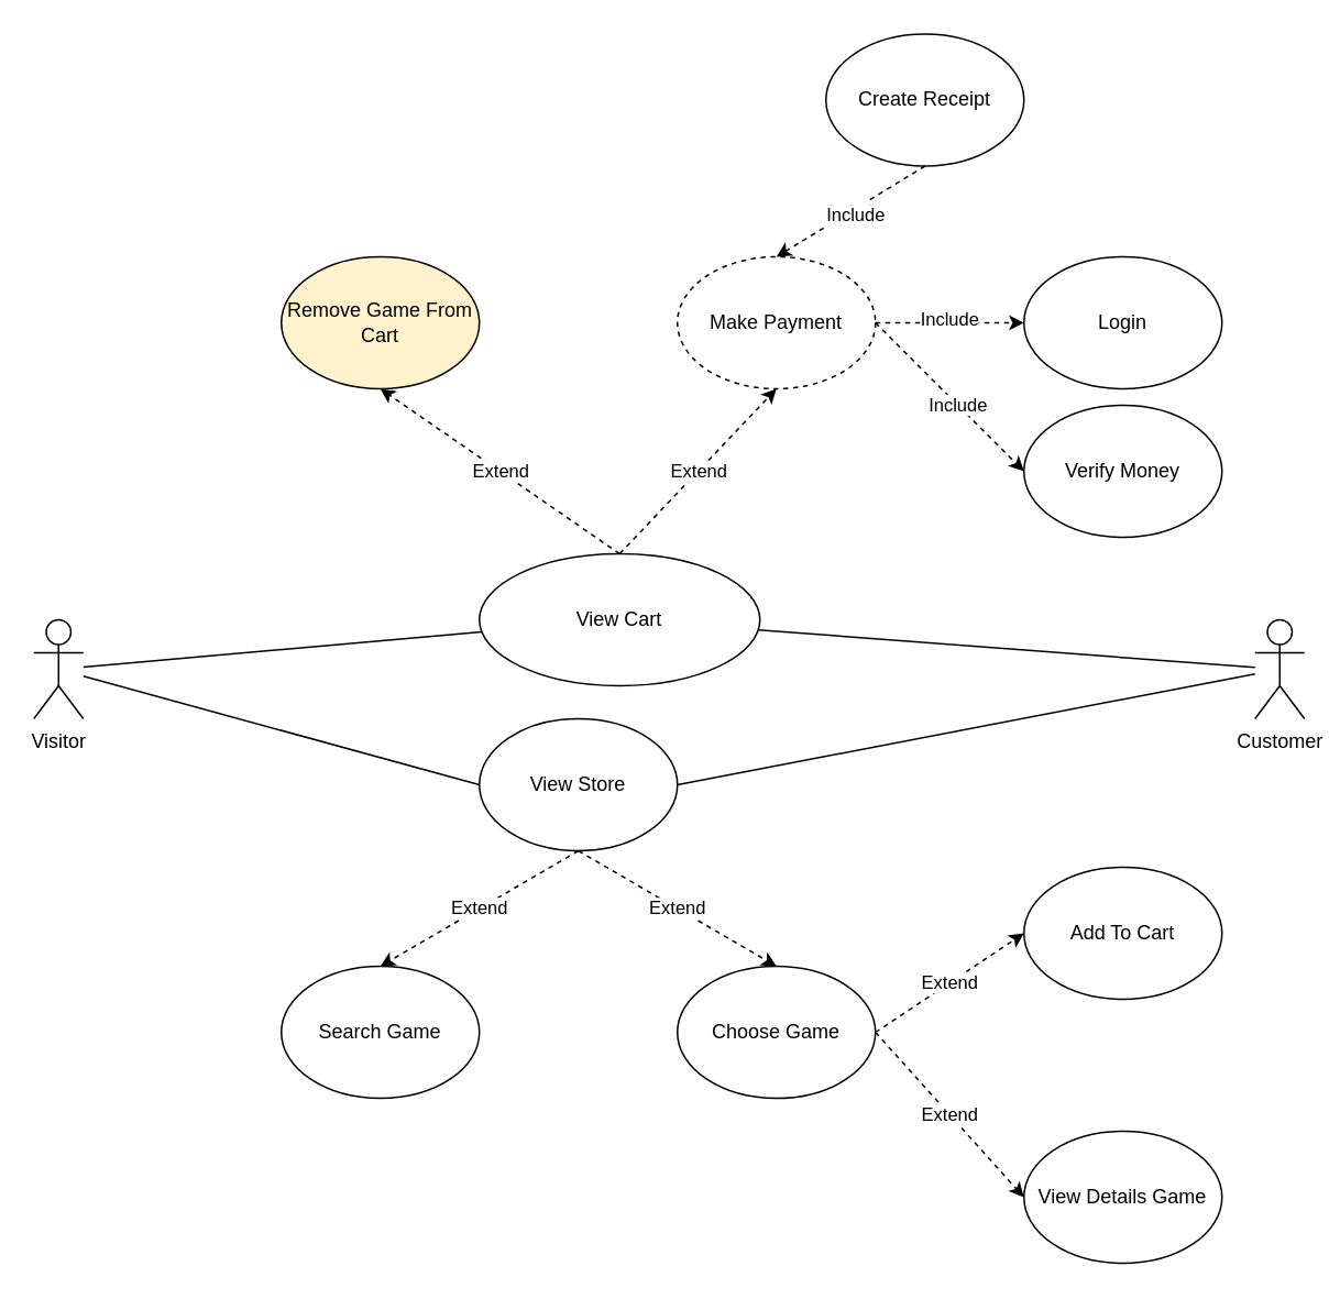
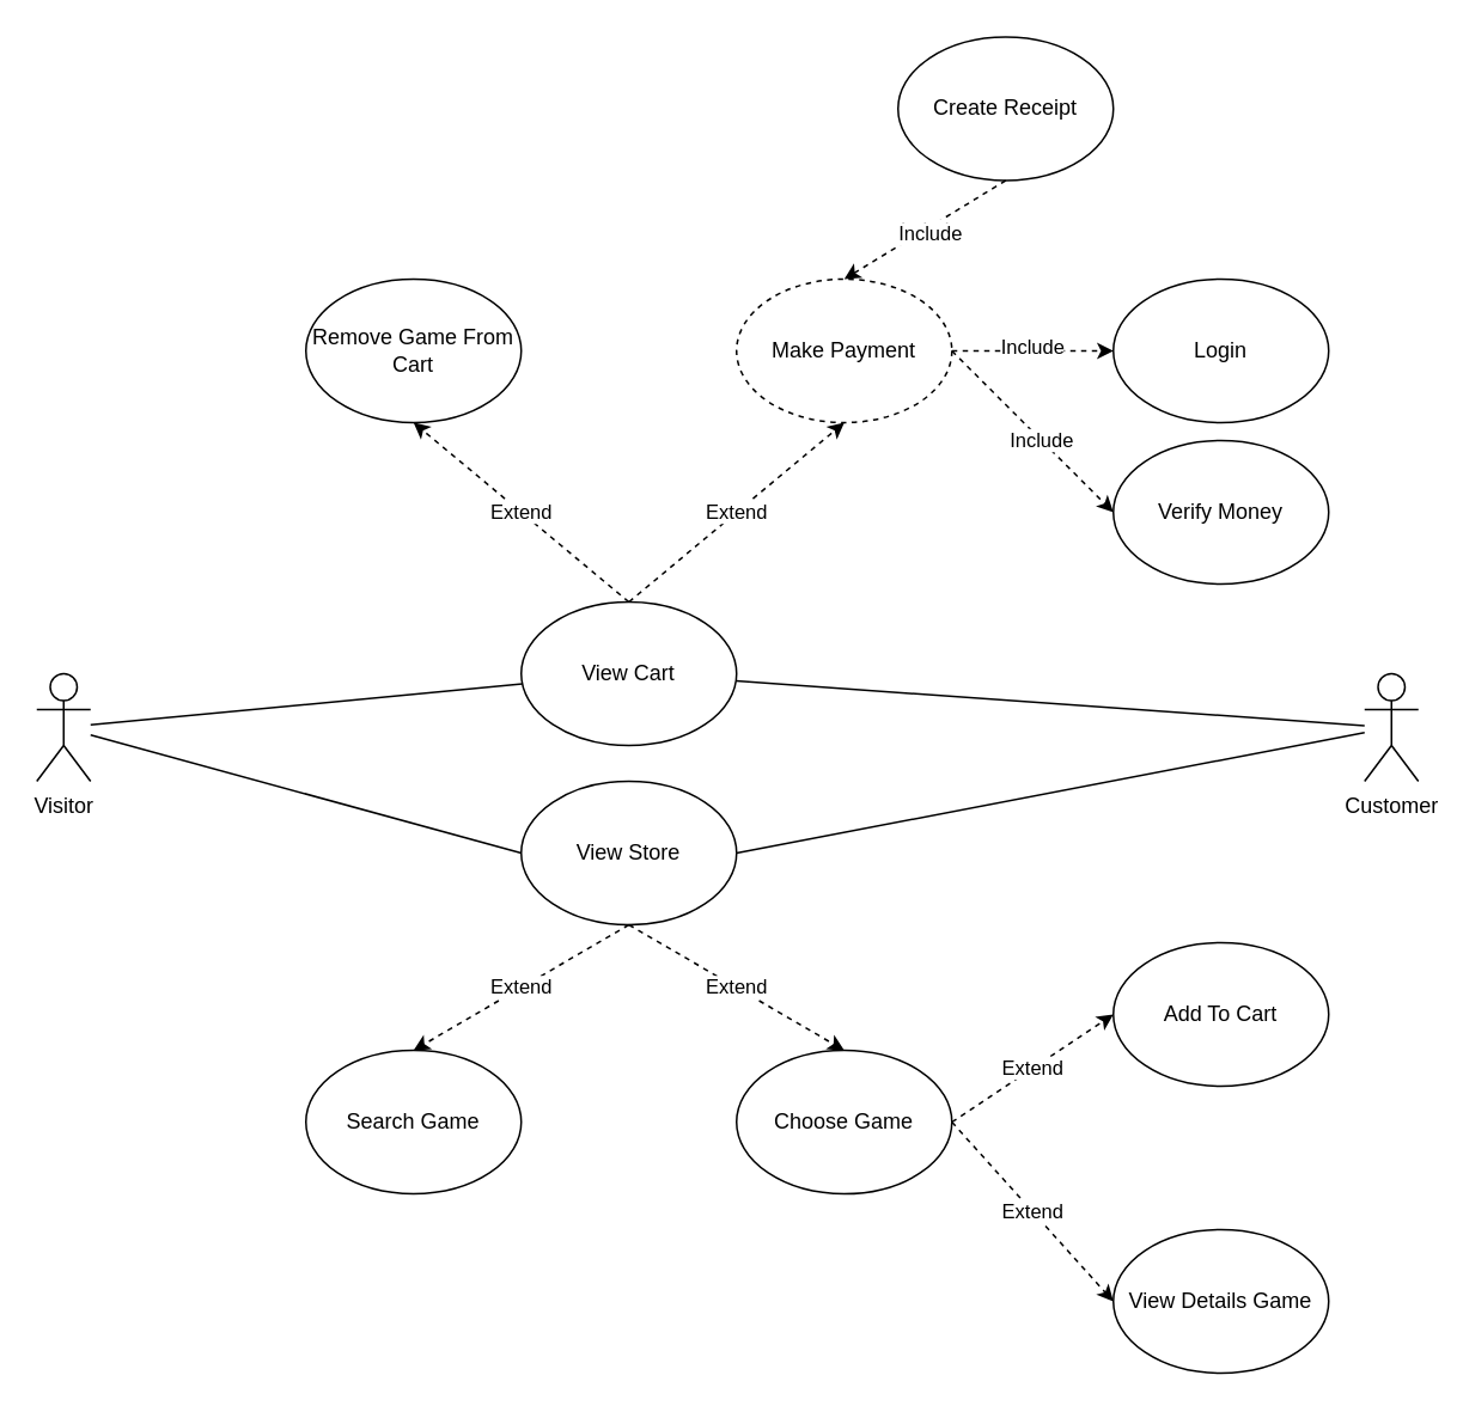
- <mxCell id="4" value="Remove Game From Cart" style="ellipse;whiteSpace=wrap;html=1;fillColor=#fff2cc;" parent="1" vertex="1"><mxGeometry x="170" y="155" width="120" height="80" as="geometry" /></mxCell>
+ <mxCell id="4" value="Remove Game From Cart" style="ellipse;whiteSpace=wrap;html=1;" parent="1" vertex="1"><mxGeometry x="170" y="155" width="120" height="80" as="geometry" /></mxCell>
- <mxCell id="2" value="View Cart" style="ellipse;whiteSpace=wrap;html=1;" parent="1" vertex="1"><mxGeometry x="290" y="335" width="170" height="80" as="geometry" /></mxCell>
+ <mxCell id="2" value="View Cart" style="ellipse;whiteSpace=wrap;html=1;" parent="1" vertex="1"><mxGeometry x="290" y="335" width="120" height="80" as="geometry" /></mxCell>
